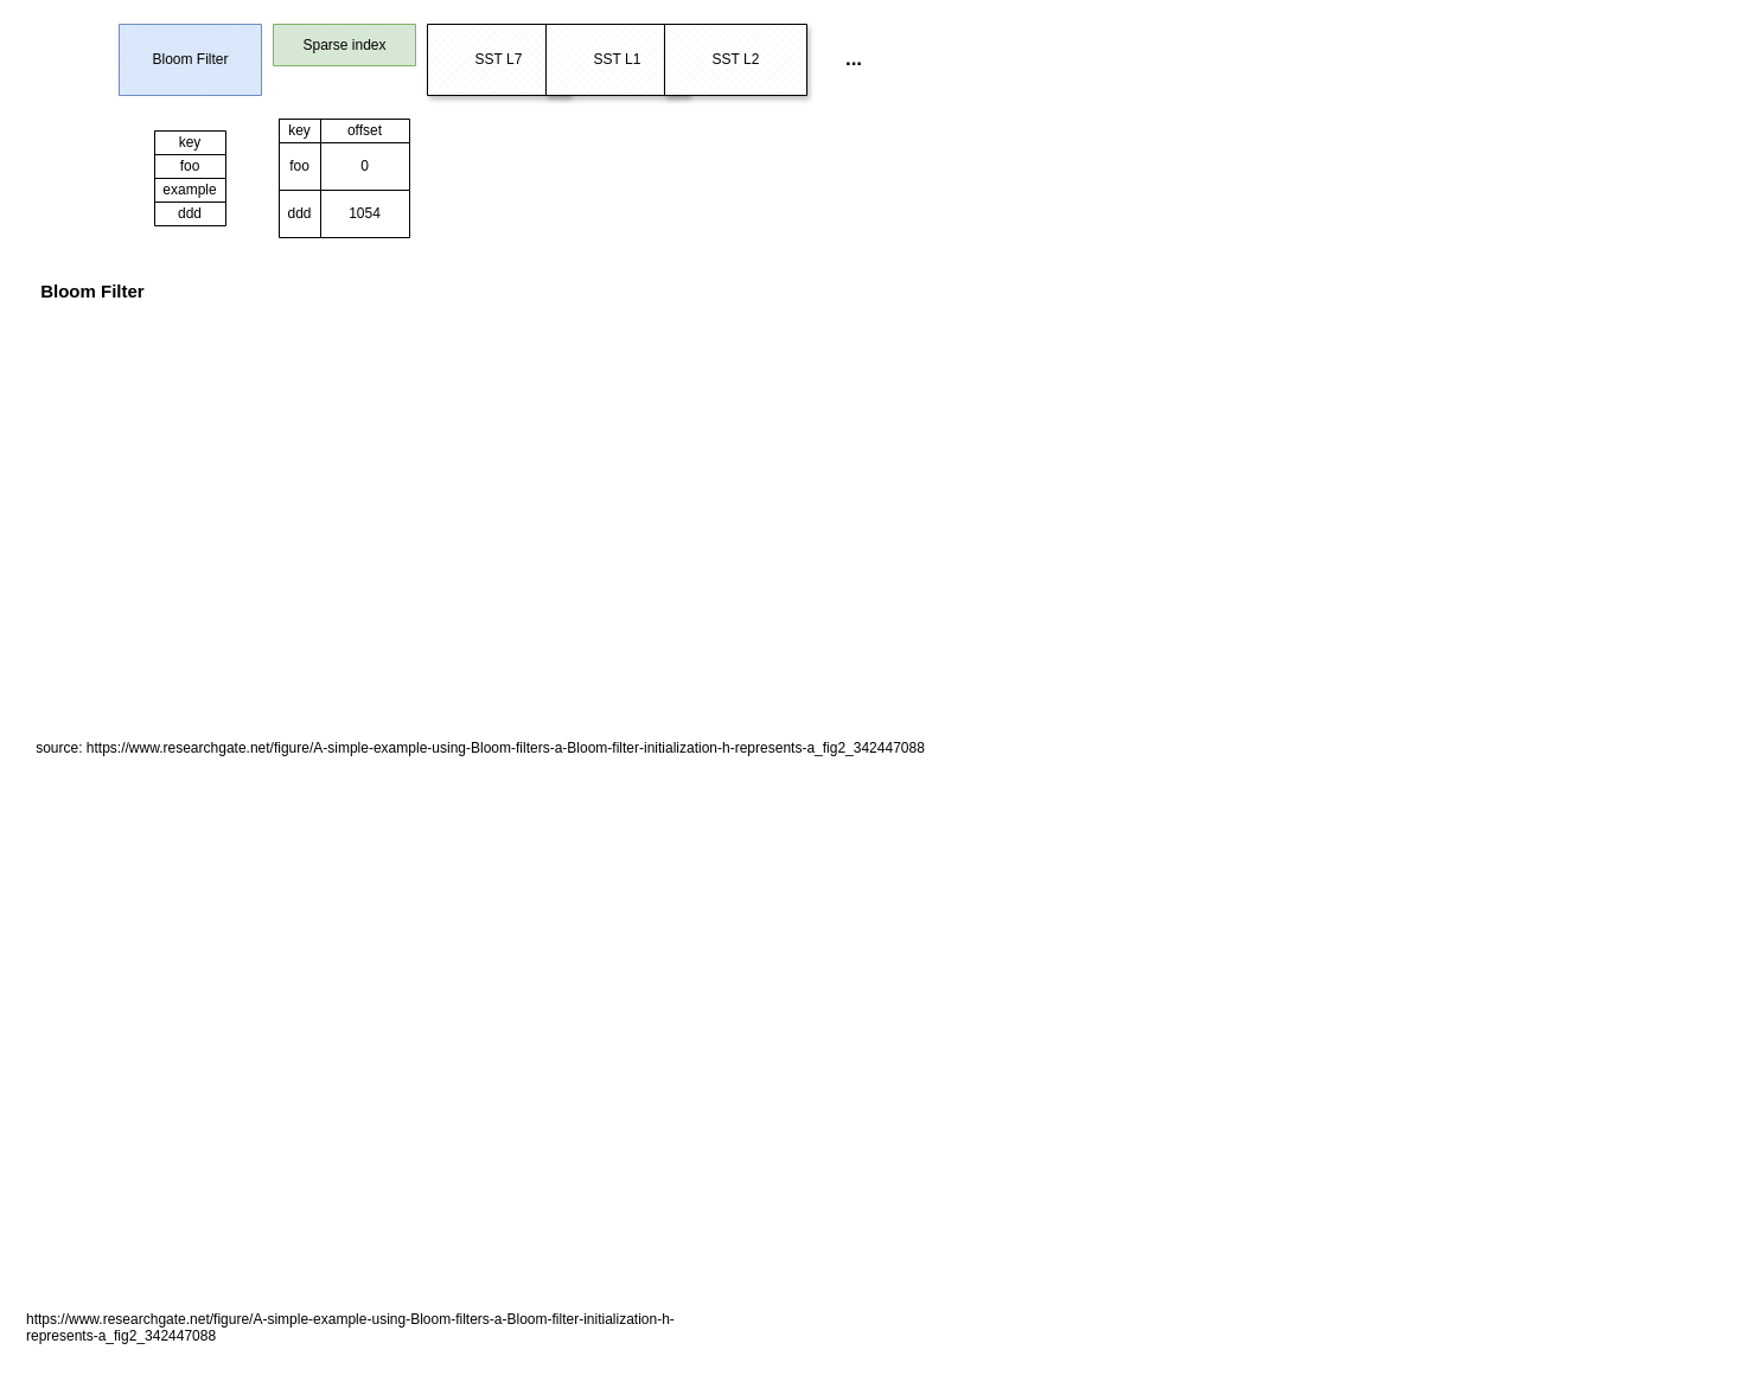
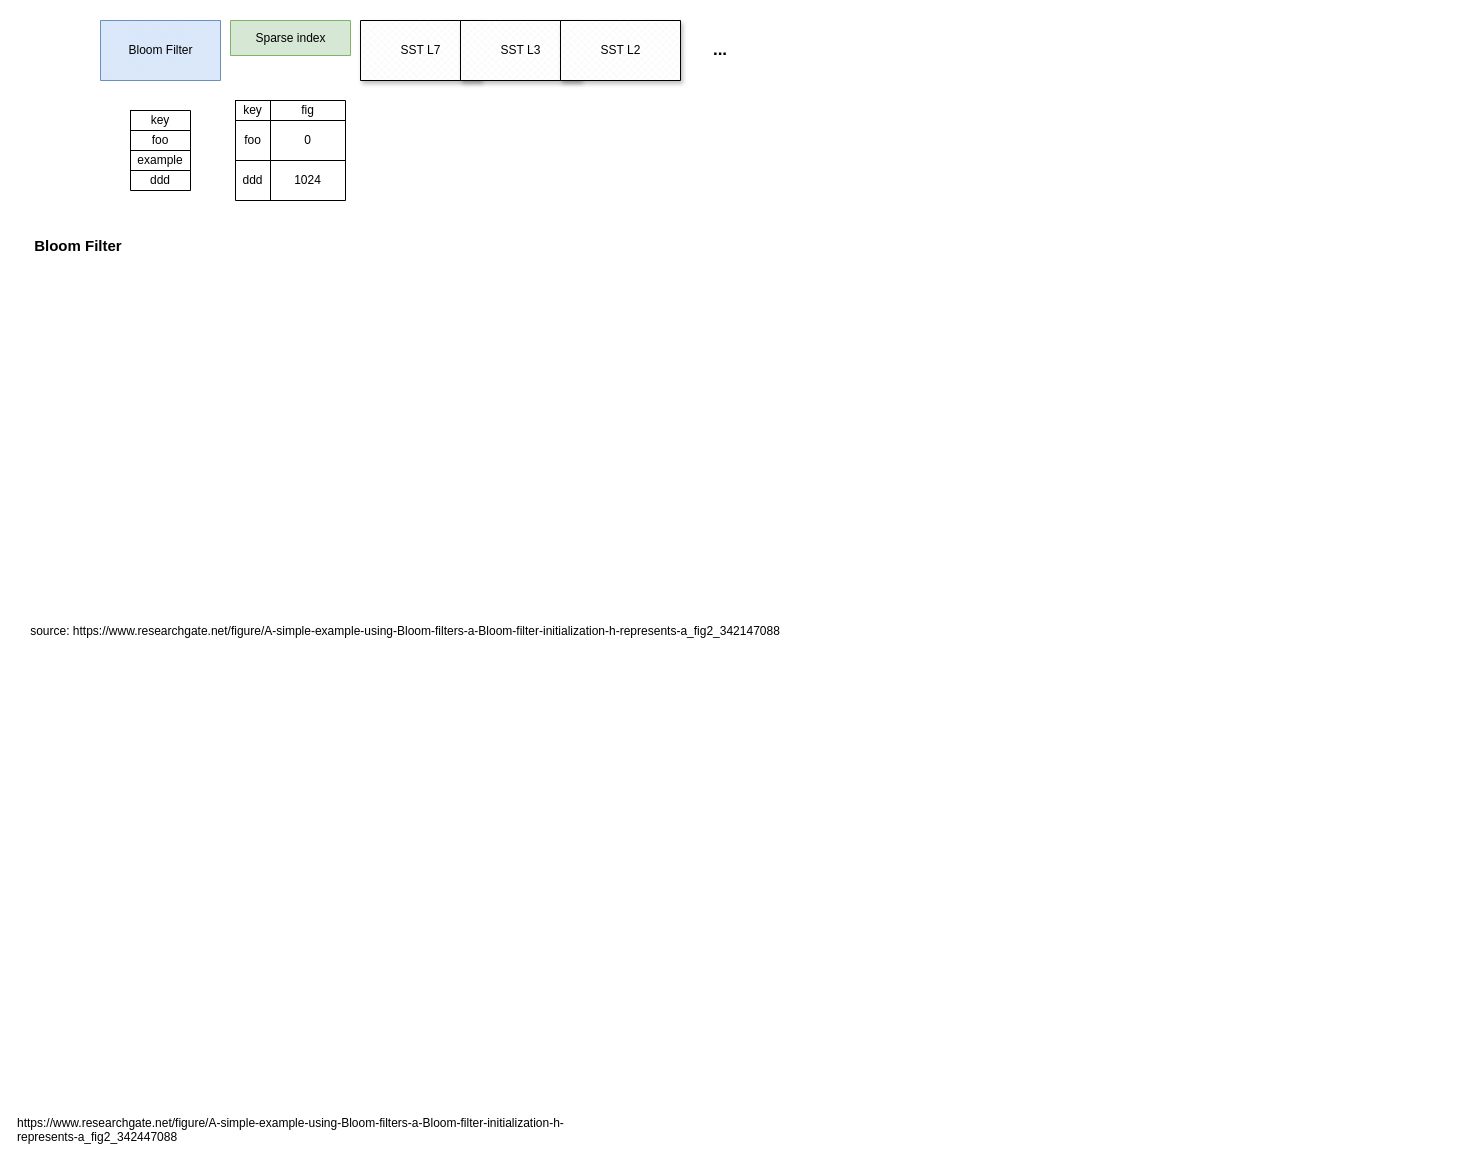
- <mxCell id="5" value="SST L1" style="verticalLabelPosition=middle;verticalAlign=middle;html=1;shape=mxgraph.basic.patternFillRect;fillStyle=diagGrid;step=5;fillStrokeWidth=0.2;fillStrokeColor=#dddddd;labelPosition=center;align=center;shadow=1;" parent="1" vertex="1"><mxGeometry x="460" y="20" width="120" height="60" as="geometry" /></mxCell>
+ <mxCell id="5" value="SST L3" style="verticalLabelPosition=middle;verticalAlign=middle;html=1;shape=mxgraph.basic.patternFillRect;fillStyle=diagGrid;step=5;fillStrokeWidth=0.2;fillStrokeColor=#dddddd;labelPosition=center;align=center;shadow=1;" parent="1" vertex="1"><mxGeometry x="460" y="20" width="120" height="60" as="geometry" /></mxCell>
- <mxCell id="11" value="offset" style="shape=partialRectangle;html=1;whiteSpace=wrap;connectable=0;strokeColor=inherit;overflow=hidden;fillColor=none;top=0;left=0;bottom=0;right=0;pointerEvents=1;" parent="9" vertex="1"><mxGeometry x="35" width="75" height="20" as="geometry"><mxRectangle width="75" height="20" as="alternateBounds" /></mxGeometry></mxCell>
+ <mxCell id="11" value="fig" style="shape=partialRectangle;html=1;whiteSpace=wrap;connectable=0;strokeColor=inherit;overflow=hidden;fillColor=none;top=0;left=0;bottom=0;right=0;pointerEvents=1;" parent="9" vertex="1"><mxGeometry x="35" width="75" height="20" as="geometry"><mxRectangle width="75" height="20" as="alternateBounds" /></mxGeometry></mxCell>
- <mxCell id="17" value="1054" style="shape=partialRectangle;html=1;whiteSpace=wrap;connectable=0;strokeColor=inherit;overflow=hidden;fillColor=none;top=0;left=0;bottom=0;right=0;pointerEvents=1;" parent="15" vertex="1"><mxGeometry x="35" width="75" height="40" as="geometry"><mxRectangle width="75" height="40" as="alternateBounds" /></mxGeometry></mxCell>
+ <mxCell id="17" value="1024" style="shape=partialRectangle;html=1;whiteSpace=wrap;connectable=0;strokeColor=inherit;overflow=hidden;fillColor=none;top=0;left=0;bottom=0;right=0;pointerEvents=1;" parent="15" vertex="1"><mxGeometry x="35" width="75" height="40" as="geometry"><mxRectangle width="75" height="40" as="alternateBounds" /></mxGeometry></mxCell>
- <mxCell id="29" value="source:&amp;nbsp;https://www.researchgate.net/figure/A-simple-example-using-Bloom-filters-a-Bloom-filter-initialization-h-represents-a_fig2_342447088" style="text;html=1;strokeColor=none;fillColor=none;align=center;verticalAlign=middle;whiteSpace=wrap;rounded=0;" parent="1" vertex="1"><mxGeometry x="20" y="616.19" width="770" height="30" as="geometry" /></mxCell>
+ <mxCell id="29" value="source:&amp;nbsp;https://www.researchgate.net/figure/A-simple-example-using-Bloom-filters-a-Bloom-filter-initialization-h-represents-a_fig2_342147088" style="text;html=1;strokeColor=none;fillColor=none;align=center;verticalAlign=middle;whiteSpace=wrap;rounded=0;" parent="1" vertex="1"><mxGeometry x="20" y="616.19" width="770" height="30" as="geometry" /></mxCell>
- <mxCell id="30" value="https://www.researchgate.net/figure/A-simple-example-using-Bloom-filters-a-Bloom-filter-initialization-h-represents-a_fig2_342447088" style="text;whiteSpace=wrap;html=1;" parent="1" vertex="1"><mxGeometry x="20" y="1099" width="560" height="50" as="geometry" /></mxCell>
+ <mxCell id="30" value="https://www.researchgate.net/figure/A-simple-example-using-Bloom-filters-a-Bloom-filter-initialization-h-represents-a_fig2_342447088" style="text;whiteSpace=wrap;html=1;" parent="1" vertex="1"><mxGeometry x="15" y="1109" width="560" height="50" as="geometry" /></mxCell>
